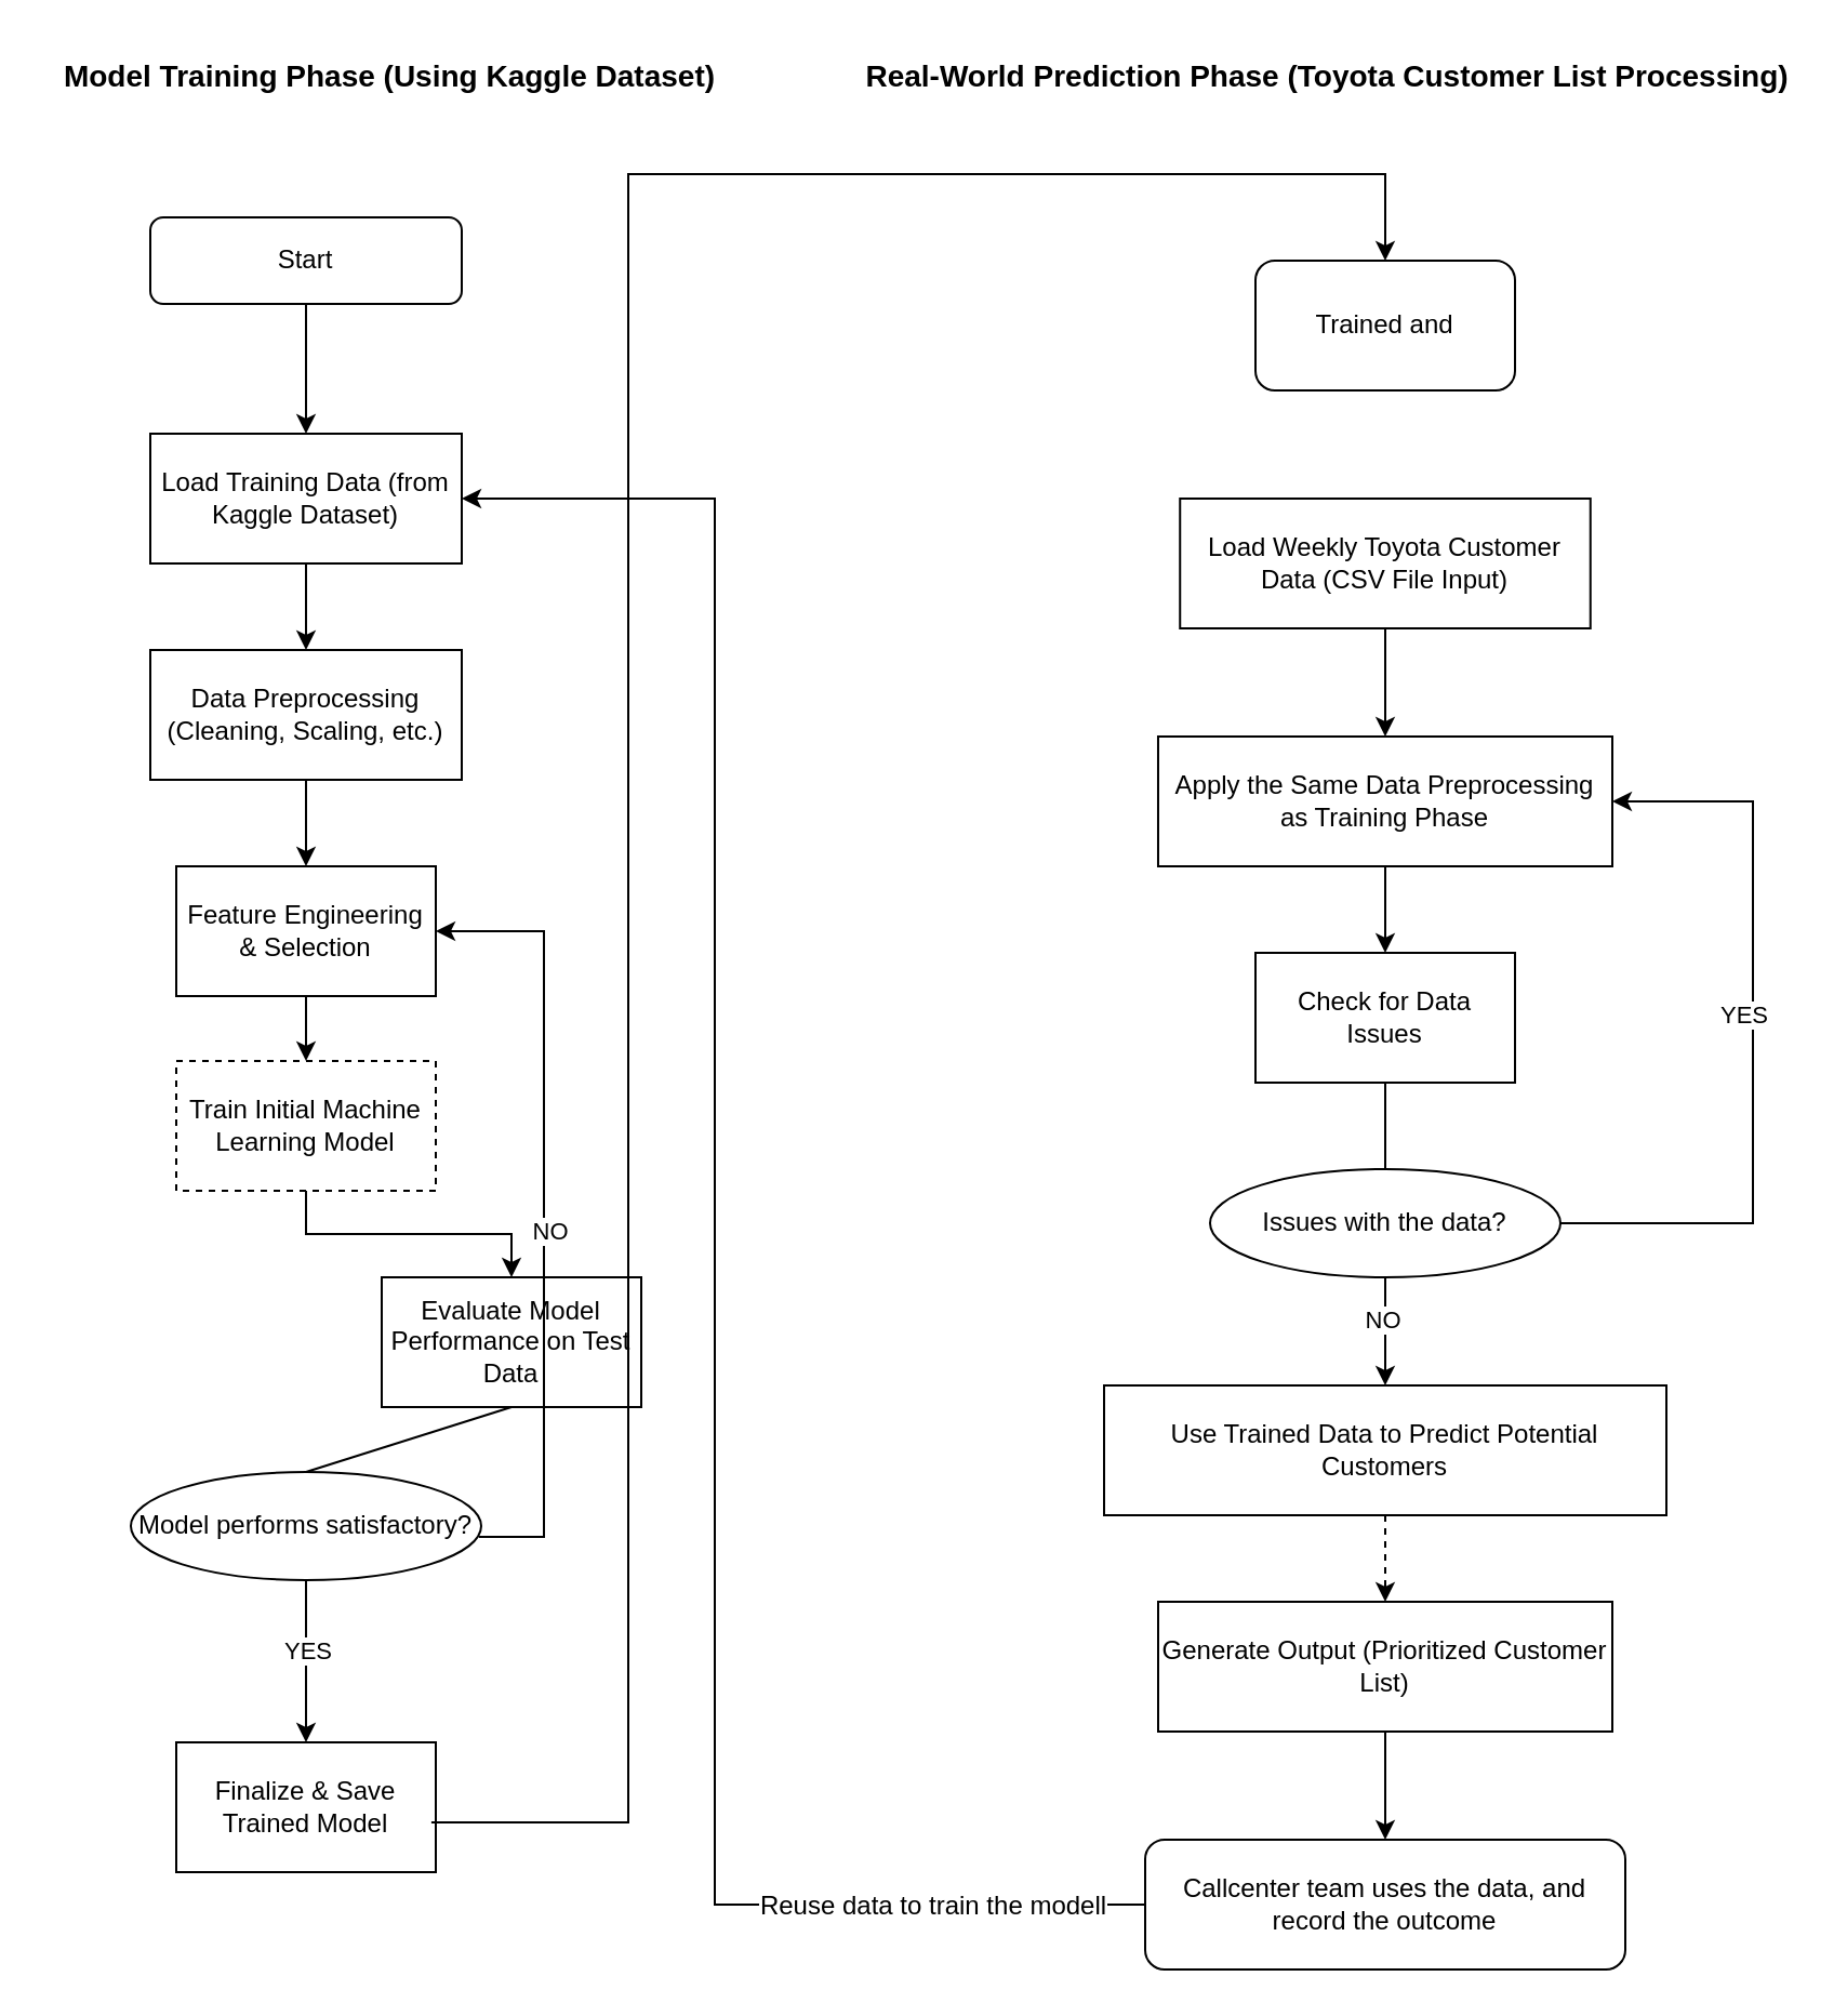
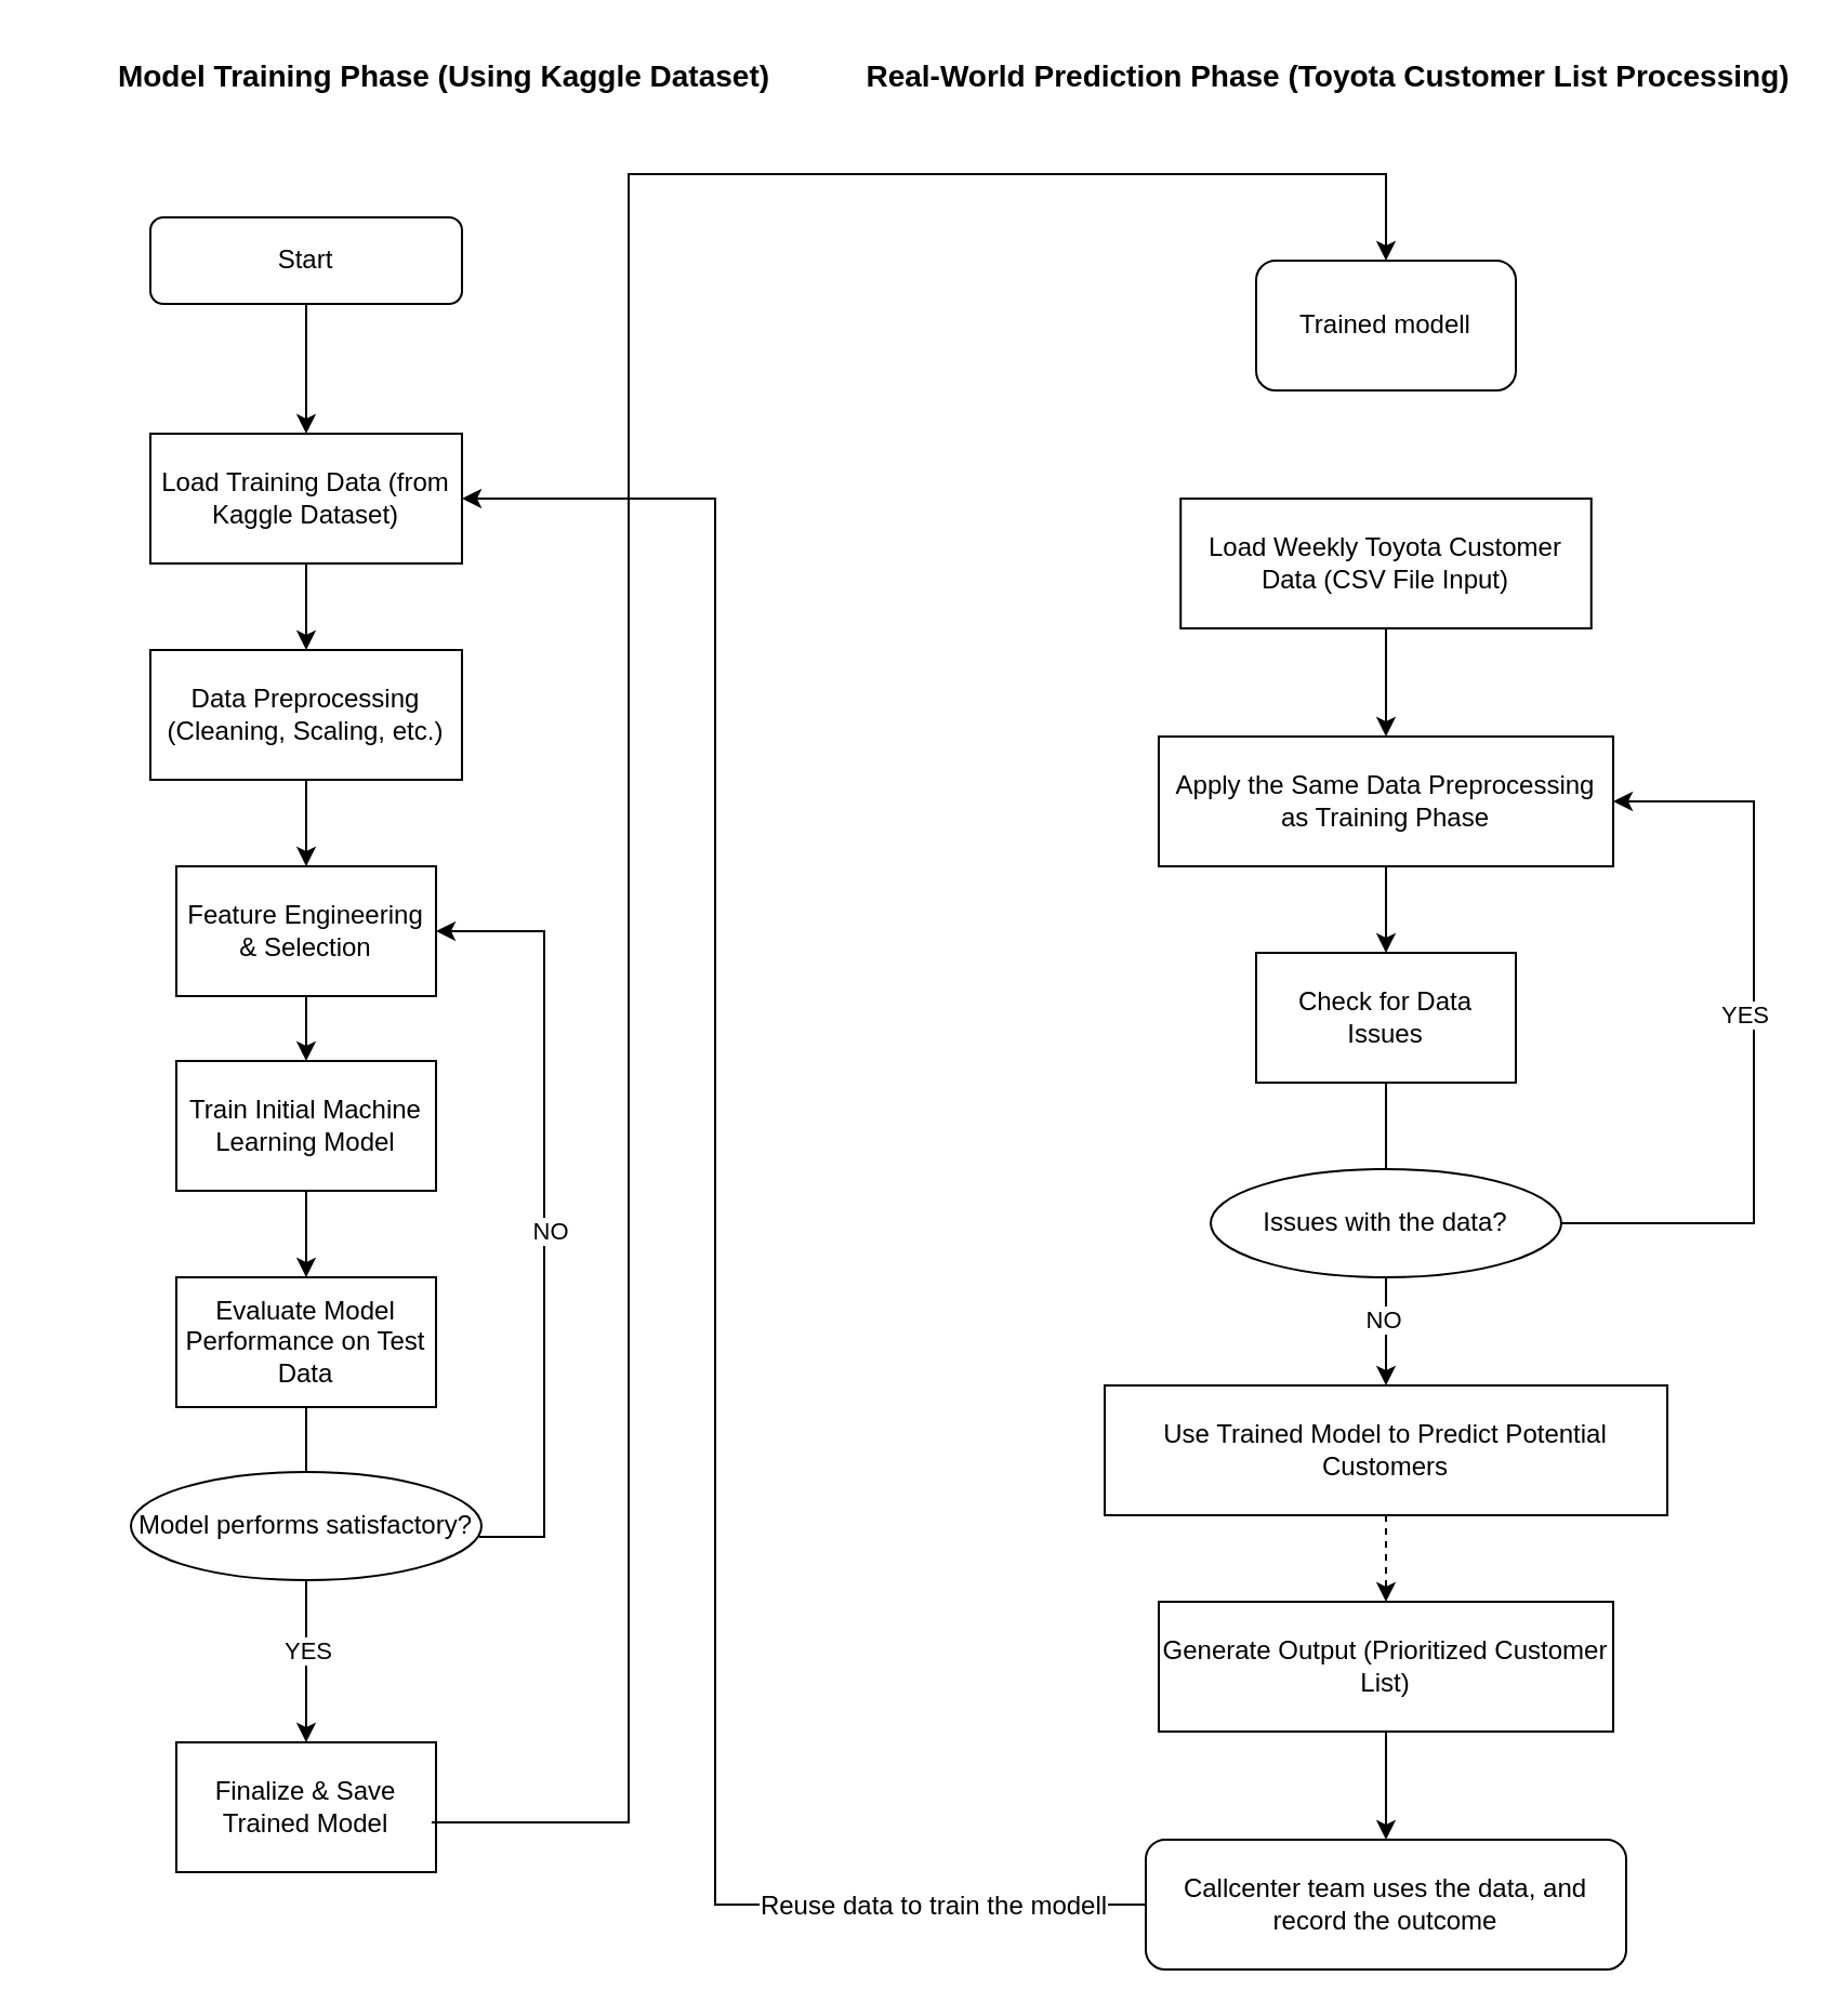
- <mxCell id="4" value="&lt;b&gt;&lt;font style=&quot;font-size: 14px;&quot;&gt;Model Training Phase (Using Kaggle Dataset)&lt;/font&gt;&lt;/b&gt;" style="text;html=1;align=center;verticalAlign=middle;whiteSpace=wrap;rounded=0;" parent="1" vertex="1"><mxGeometry x="20" y="20" width="320" height="30" as="geometry" /></mxCell>
+ <mxCell id="4" value="&lt;b&gt;&lt;font style=&quot;font-size: 14px;&quot;&gt;Model Training Phase (Using Kaggle Dataset)&lt;/font&gt;&lt;/b&gt;" style="text;html=1;align=center;verticalAlign=middle;whiteSpace=wrap;rounded=0;" parent="1" vertex="1"><mxGeometry x="45" y="20" width="320" height="30" as="geometry" /></mxCell>
- <mxCell id="21" value="Trained and" style="rounded=1;whiteSpace=wrap;html=1;" parent="1" vertex="1"><mxGeometry x="580" y="120" width="120" height="60" as="geometry" /></mxCell>
+ <mxCell id="21" value="Trained modell" style="rounded=1;whiteSpace=wrap;html=1;" parent="1" vertex="1"><mxGeometry x="580" y="120" width="120" height="60" as="geometry" /></mxCell>
- <mxCell id="12" value="Train Initial Machine Learning Model" style="rounded=0;whiteSpace=wrap;html=1;dashed=1;" parent="1" vertex="1"><mxGeometry x="81" y="490" width="120" height="60" as="geometry" /></mxCell>
+ <mxCell id="12" value="Train Initial Machine Learning Model" style="rounded=0;whiteSpace=wrap;html=1;" parent="1" vertex="1"><mxGeometry x="81" y="490" width="120" height="60" as="geometry" /></mxCell>
- <mxCell id="13" value="Evaluate Model Performance on Test Data" style="whiteSpace=wrap;html=1;rounded=0;" parent="1" vertex="1"><mxGeometry x="176" y="590" width="120" height="60" as="geometry" /></mxCell>
+ <mxCell id="13" value="Evaluate Model Performance on Test Data" style="whiteSpace=wrap;html=1;rounded=0;" parent="1" vertex="1"><mxGeometry x="81" y="590" width="120" height="60" as="geometry" /></mxCell>
- <mxCell id="36" value="Use Trained Data to Predict Potential Customers" style="whiteSpace=wrap;html=1;rounded=0;" parent="1" vertex="1"><mxGeometry x="510" y="640" width="260" height="60" as="geometry" /></mxCell>
+ <mxCell id="36" value="Use Trained Model to Predict Potential Customers" style="whiteSpace=wrap;html=1;rounded=0;" parent="1" vertex="1"><mxGeometry x="510" y="640" width="260" height="60" as="geometry" /></mxCell>
